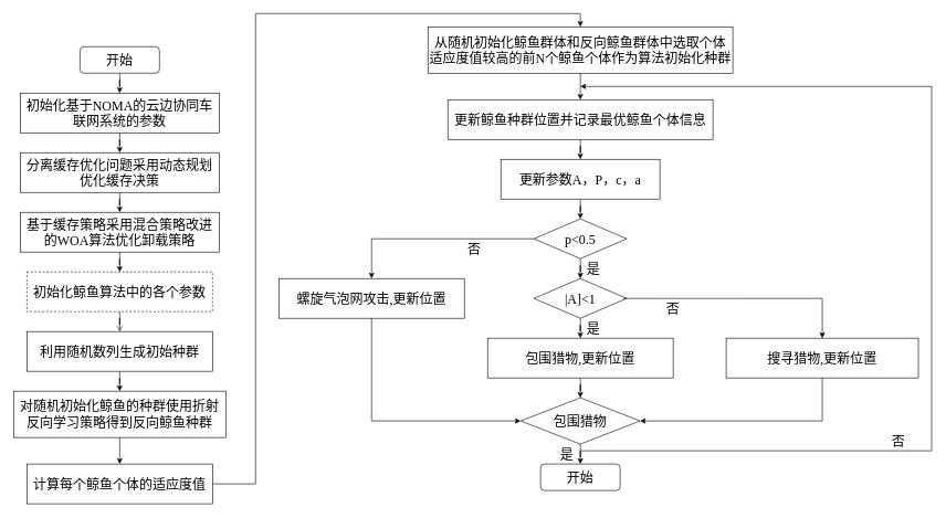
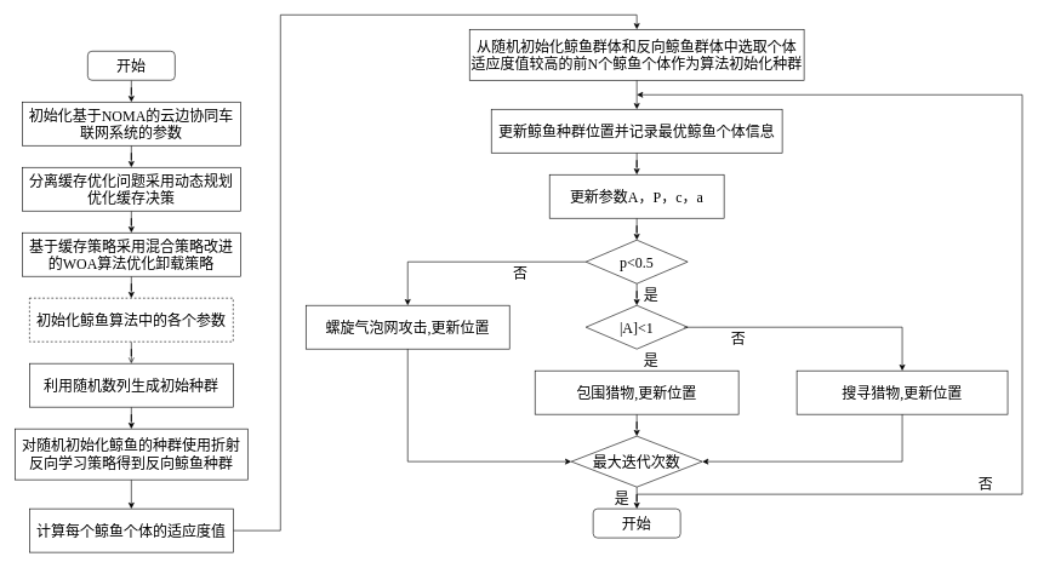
- <mxCell id="26" value="" style="edgeStyle=orthogonalEdgeStyle;rounded=0;orthogonalLoop=1;jettySize=auto;html=1;" edge="1" parent="1" source="27" target="29"><mxGeometry relative="1" as="geometry" /></mxCell>
- <mxCell id="33" value="&lt;font&gt;&lt;span&gt;包围猎物&lt;/span&gt;&lt;/font&gt;" style="rhombus;whiteSpace=wrap;html=1;fontFamily=宋体;fontSize=20;" vertex="1" parent="1"><mxGeometry x="785" y="600" width="180" height="70" as="geometry" /></mxCell>
+ <mxCell id="33" value="&lt;font&gt;&lt;span&gt;最大迭代次数&lt;/span&gt;&lt;/font&gt;" style="rhombus;whiteSpace=wrap;html=1;fontFamily=宋体;fontSize=20;" vertex="1" parent="1"><mxGeometry x="785" y="600" width="180" height="70" as="geometry" /></mxCell>
